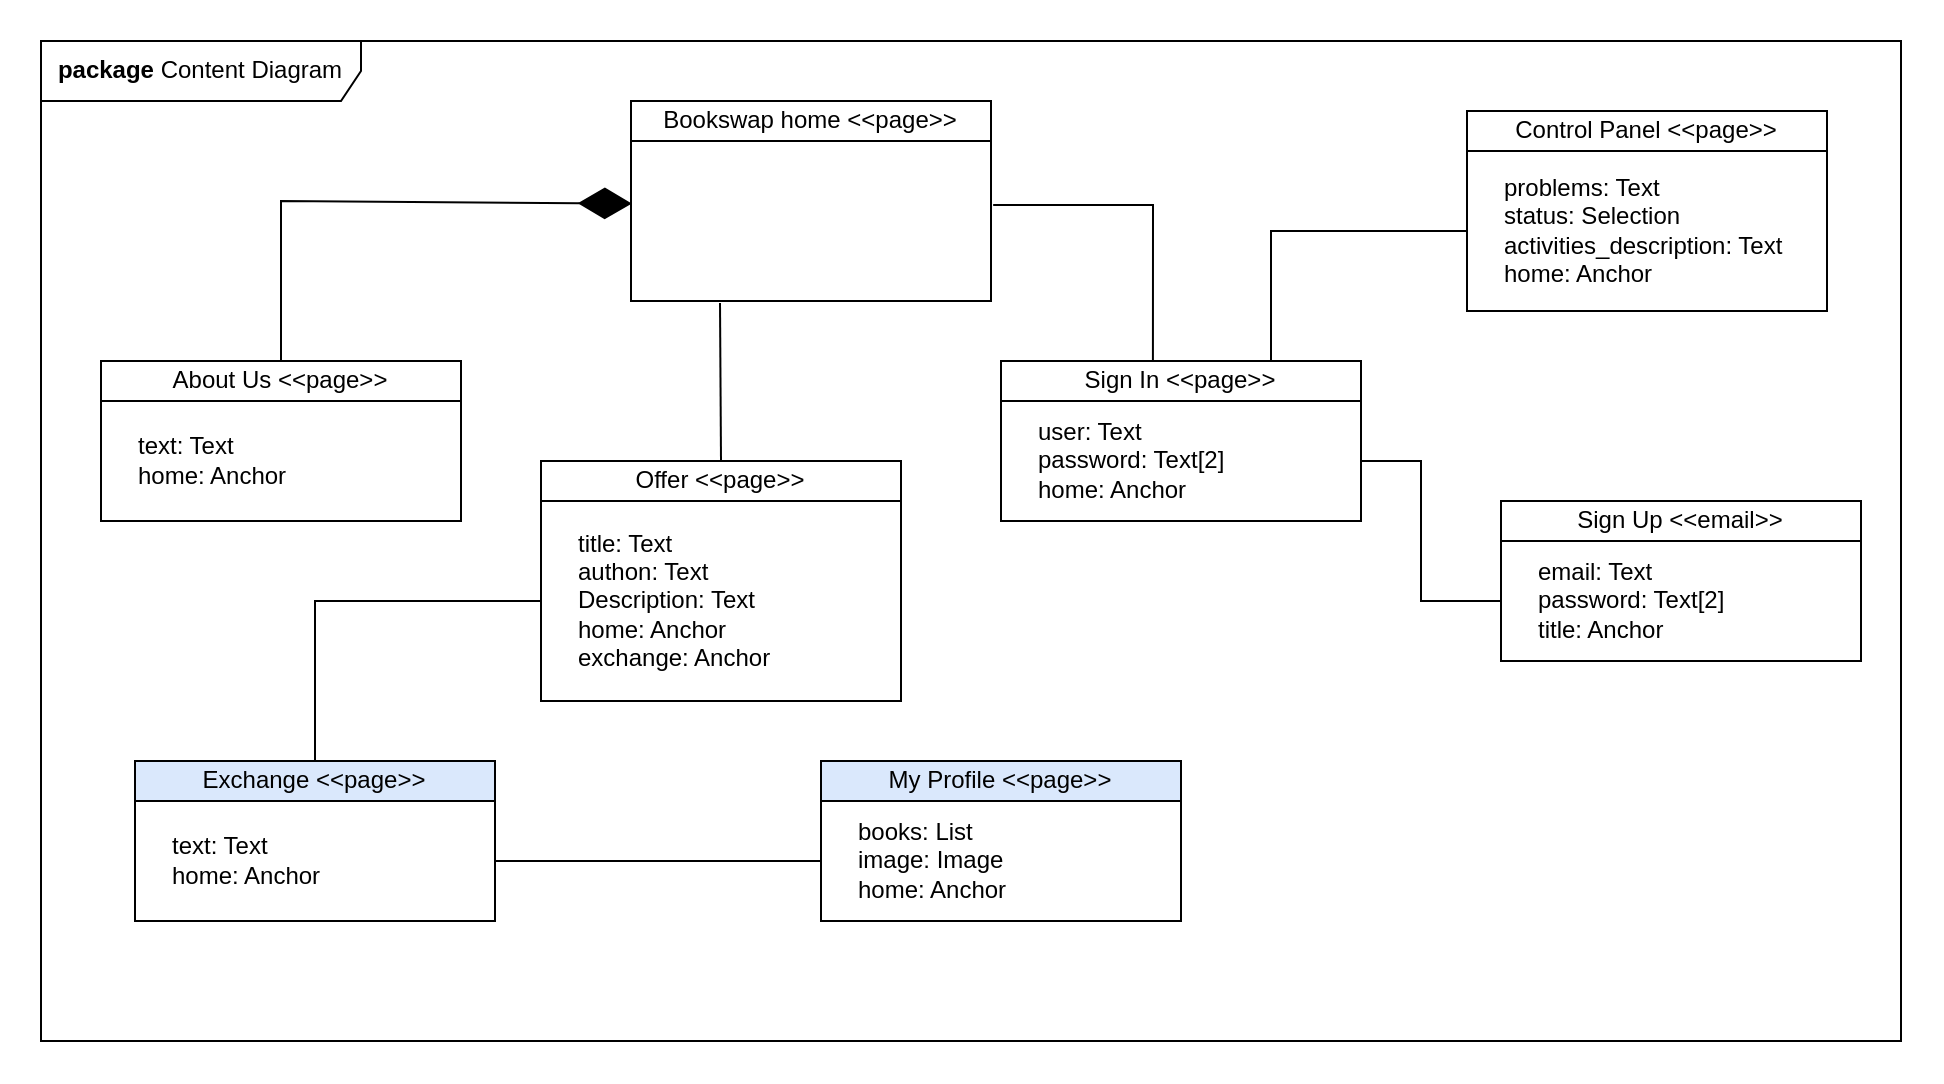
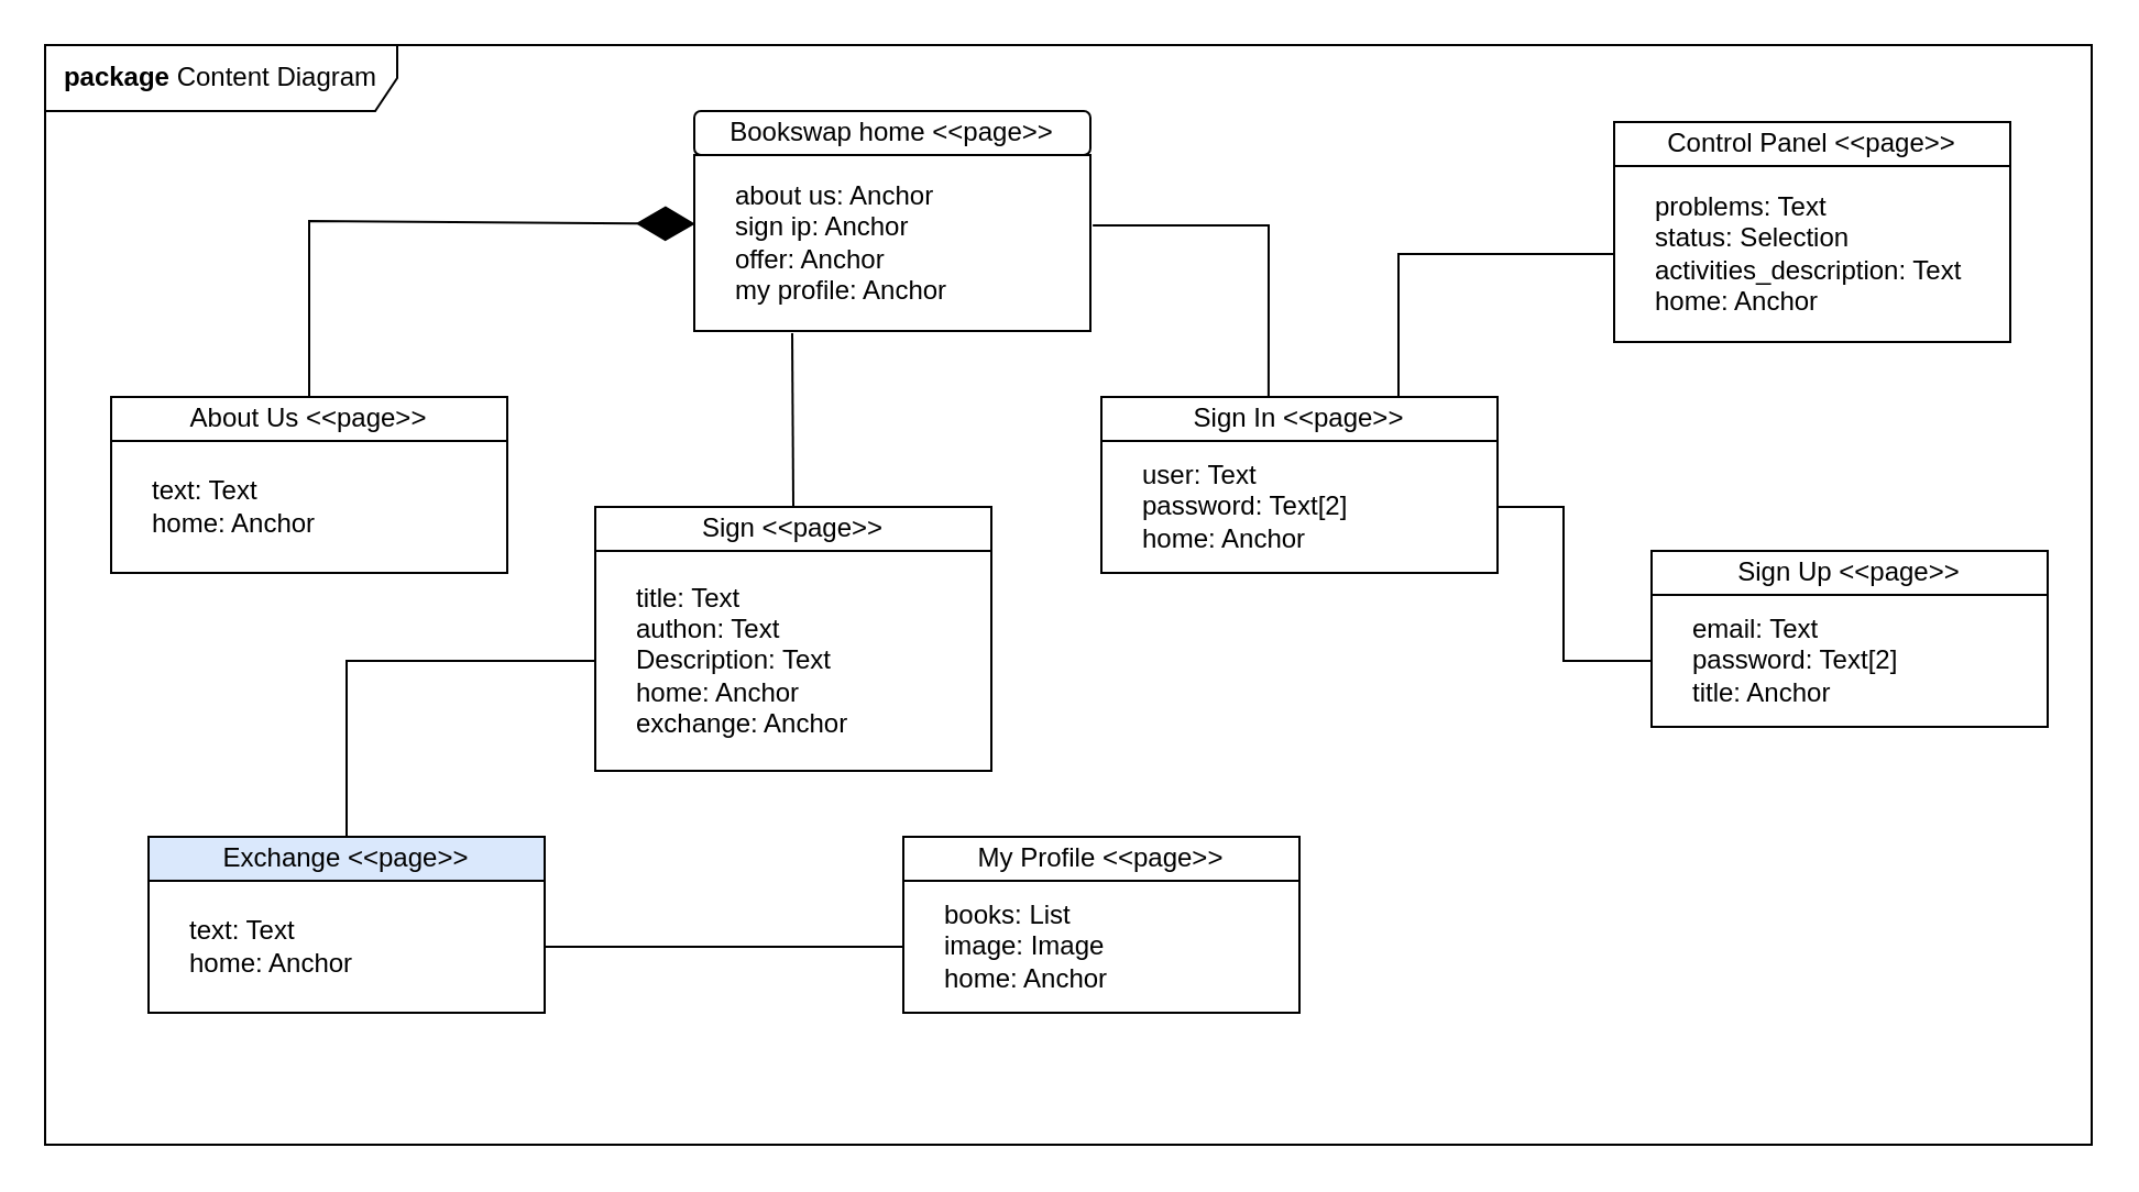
- <mxCell id="8" value="Bookswap home &amp;lt;&amp;lt;page&amp;gt;&amp;gt;" style="rounded=0;whiteSpace=wrap;html=1;" vertex="1" parent="2"><mxGeometry x="295" y="30" width="180" height="20" as="geometry" /></mxCell>
+ <mxCell id="8" value="Bookswap home &amp;lt;&amp;lt;page&amp;gt;&amp;gt;" style="whiteSpace=wrap;html=1;rounded=1;" vertex="1" parent="2"><mxGeometry x="295" y="30" width="180" height="20" as="geometry" /></mxCell>
+ <mxCell id="10" value="&lt;span style=&quot;&quot;&gt;about us: Anchor&lt;/span&gt;&lt;div style=&quot;&quot;&gt;sign ip: Anchor&lt;/div&gt;&lt;div style=&quot;&quot;&gt;offer: Anchor&lt;/div&gt;&lt;div style=&quot;&quot;&gt;my profile: Anchor&lt;/div&gt;" style="text;html=1;align=left;verticalAlign=middle;whiteSpace=wrap;rounded=0;" vertex="1" parent="2"><mxGeometry x="312" y="50" width="140" height="80" as="geometry" /></mxCell>
- <mxCell id="5" value="Offer &amp;lt;&amp;lt;page&amp;gt;&amp;gt;" style="rounded=0;whiteSpace=wrap;html=1;" vertex="1" parent="4"><mxGeometry width="180" height="20" as="geometry" /></mxCell>
+ <mxCell id="5" value="Sign &amp;lt;&amp;lt;page&amp;gt;&amp;gt;" style="rounded=0;whiteSpace=wrap;html=1;" vertex="1" parent="4"><mxGeometry width="180" height="20" as="geometry" /></mxCell>
- <mxCell id="26" value="Sign Up &amp;lt;&amp;lt;email&amp;gt;&amp;gt;" style="rounded=0;whiteSpace=wrap;html=1;" vertex="1" parent="2"><mxGeometry x="730" y="230" width="180" height="20" as="geometry" /></mxCell>
+ <mxCell id="26" value="Sign Up &amp;lt;&amp;lt;page&amp;gt;&amp;gt;" style="rounded=0;whiteSpace=wrap;html=1;" vertex="1" parent="2"><mxGeometry x="730" y="230" width="180" height="20" as="geometry" /></mxCell>
- <mxCell id="14" value="My Profile &amp;lt;&amp;lt;page&amp;gt;&amp;gt;" style="rounded=0;whiteSpace=wrap;html=1;fillColor=#dae8fc;" vertex="1" parent="2"><mxGeometry x="390" y="360" width="180" height="20" as="geometry" /></mxCell>
+ <mxCell id="14" value="My Profile &amp;lt;&amp;lt;page&amp;gt;&amp;gt;" style="rounded=0;whiteSpace=wrap;html=1;" vertex="1" parent="2"><mxGeometry x="390" y="360" width="180" height="20" as="geometry" /></mxCell>
